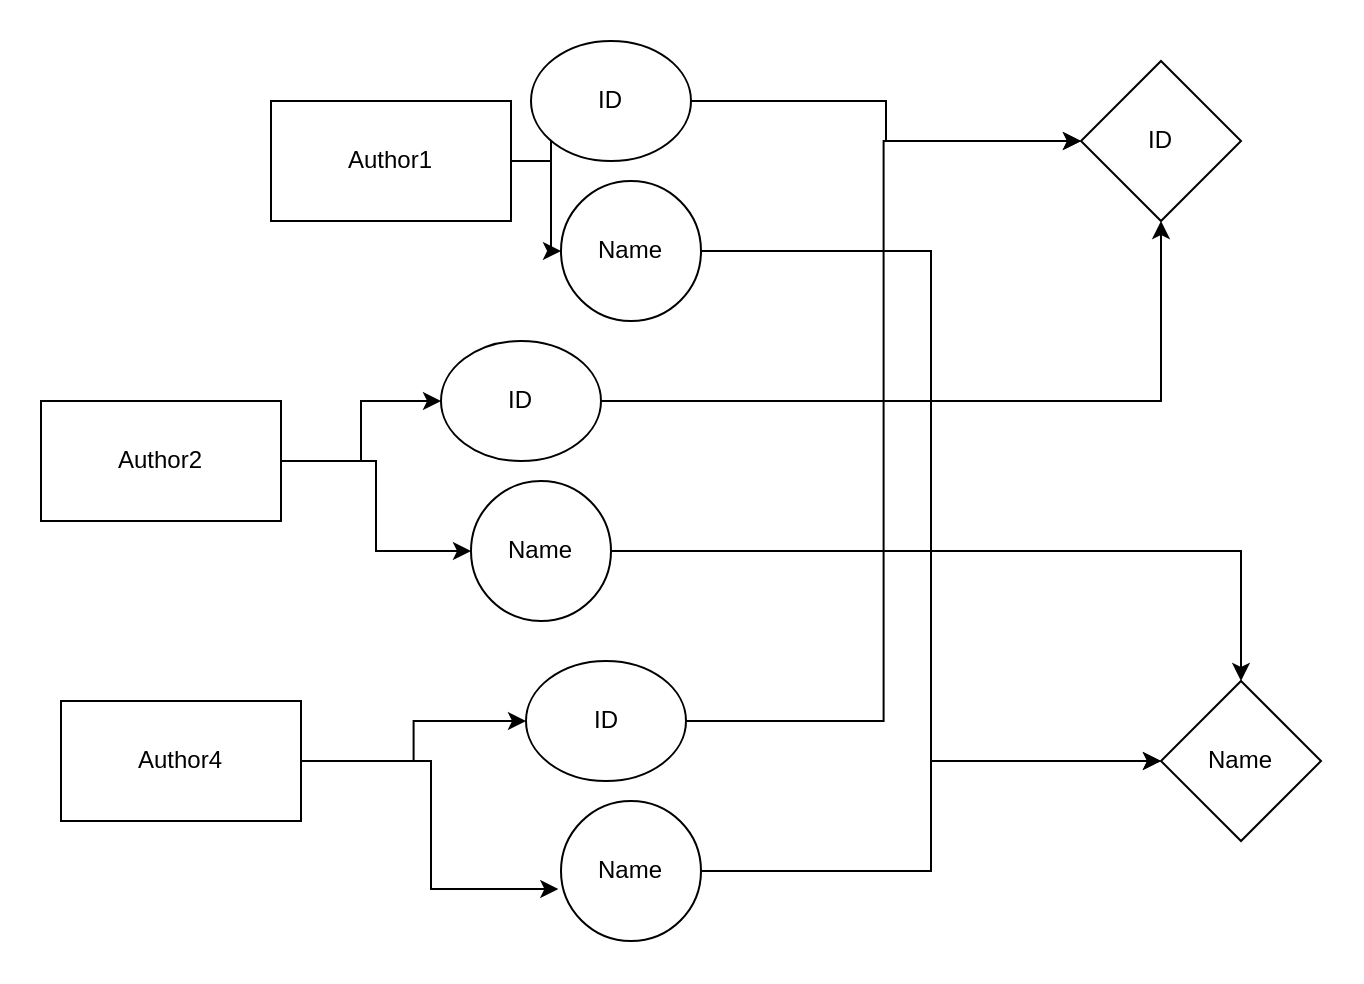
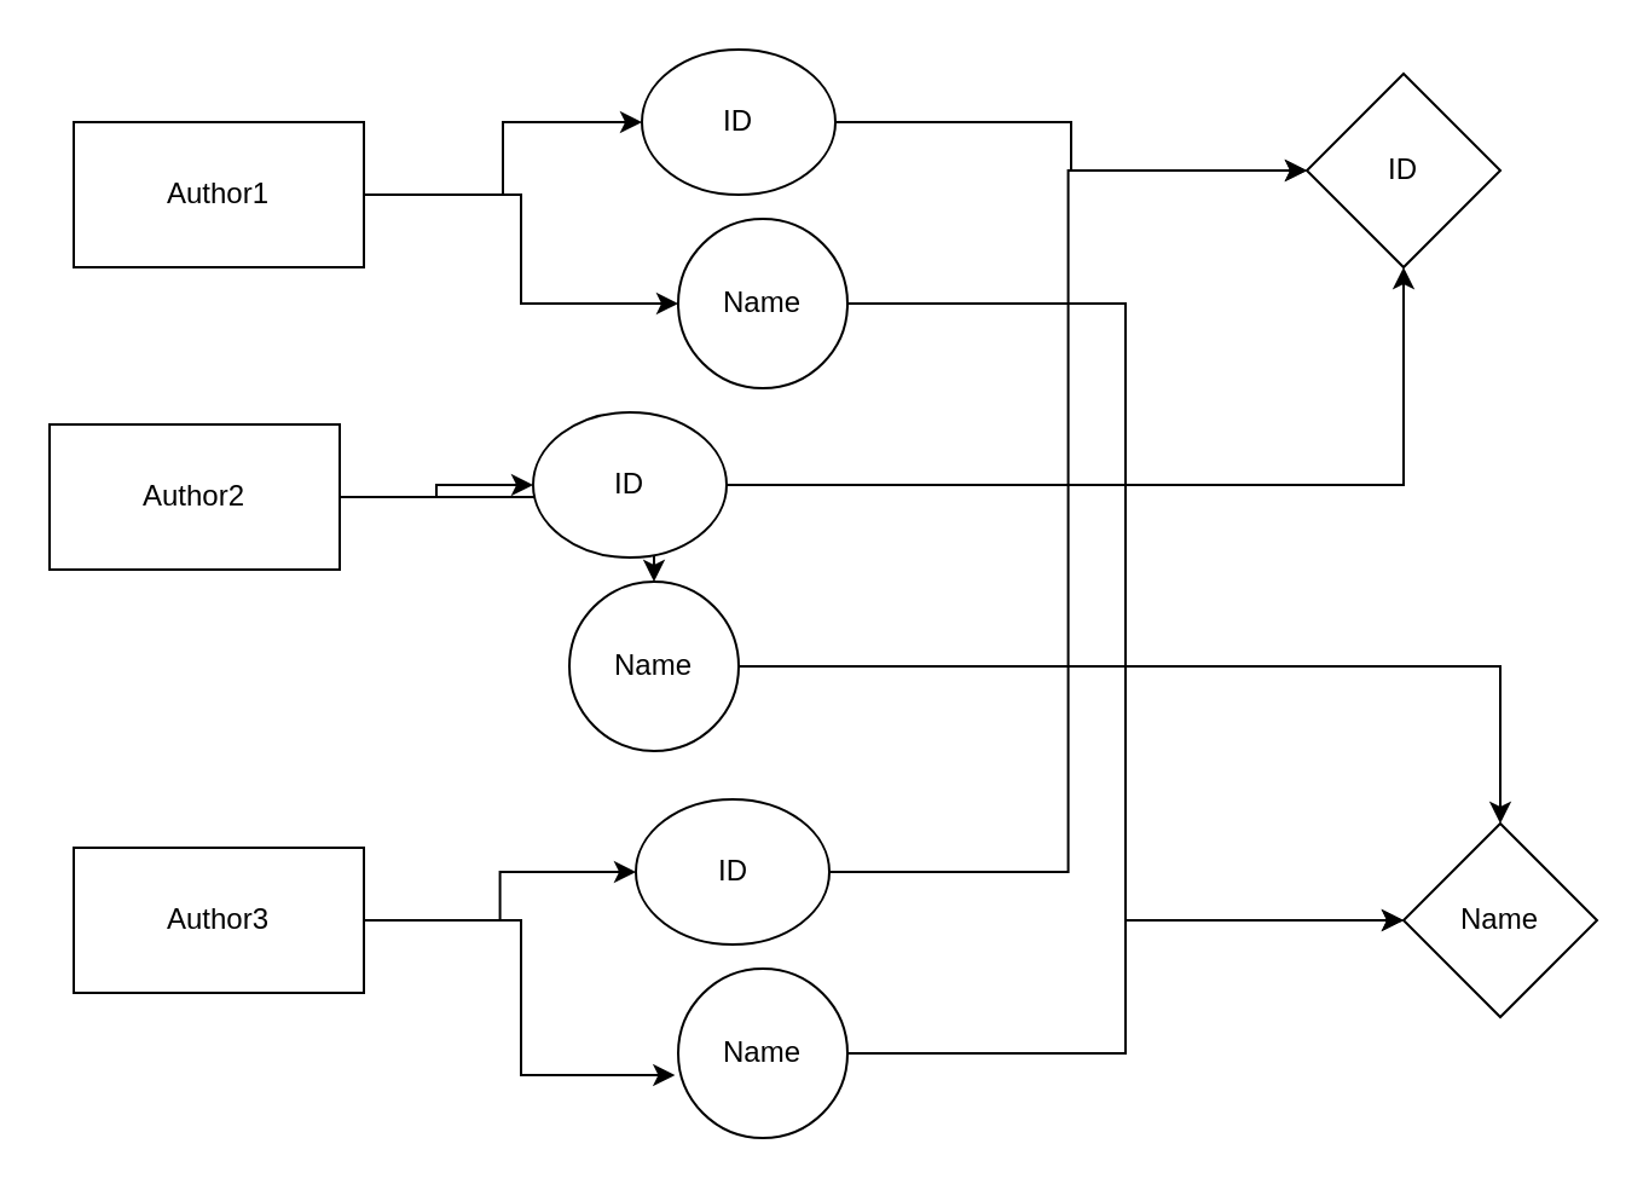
- <mxCell id="4" value="Author1" style="whiteSpace=wrap;html=1;" vertex="1" parent="1"><mxGeometry x="135" y="50" width="120" height="60" as="geometry" /></mxCell>
+ <mxCell id="4" value="Author1" style="whiteSpace=wrap;html=1;" vertex="1" parent="1"><mxGeometry x="30" y="50" width="120" height="60" as="geometry" /></mxCell>
- <mxCell id="7" value="Author2" style="whiteSpace=wrap;html=1;" vertex="1" parent="1"><mxGeometry x="20" y="200" width="120" height="60" as="geometry" /></mxCell>
+ <mxCell id="7" value="Author2" style="whiteSpace=wrap;html=1;" vertex="1" parent="1"><mxGeometry x="20" y="175" width="120" height="60" as="geometry" /></mxCell>
- <mxCell id="10" value="Author4" style="whiteSpace=wrap;html=1;" vertex="1" parent="1"><mxGeometry x="30" y="350" width="120" height="60" as="geometry" /></mxCell>
+ <mxCell id="10" value="Author3" style="whiteSpace=wrap;html=1;" vertex="1" parent="1"><mxGeometry x="30" y="350" width="120" height="60" as="geometry" /></mxCell>
